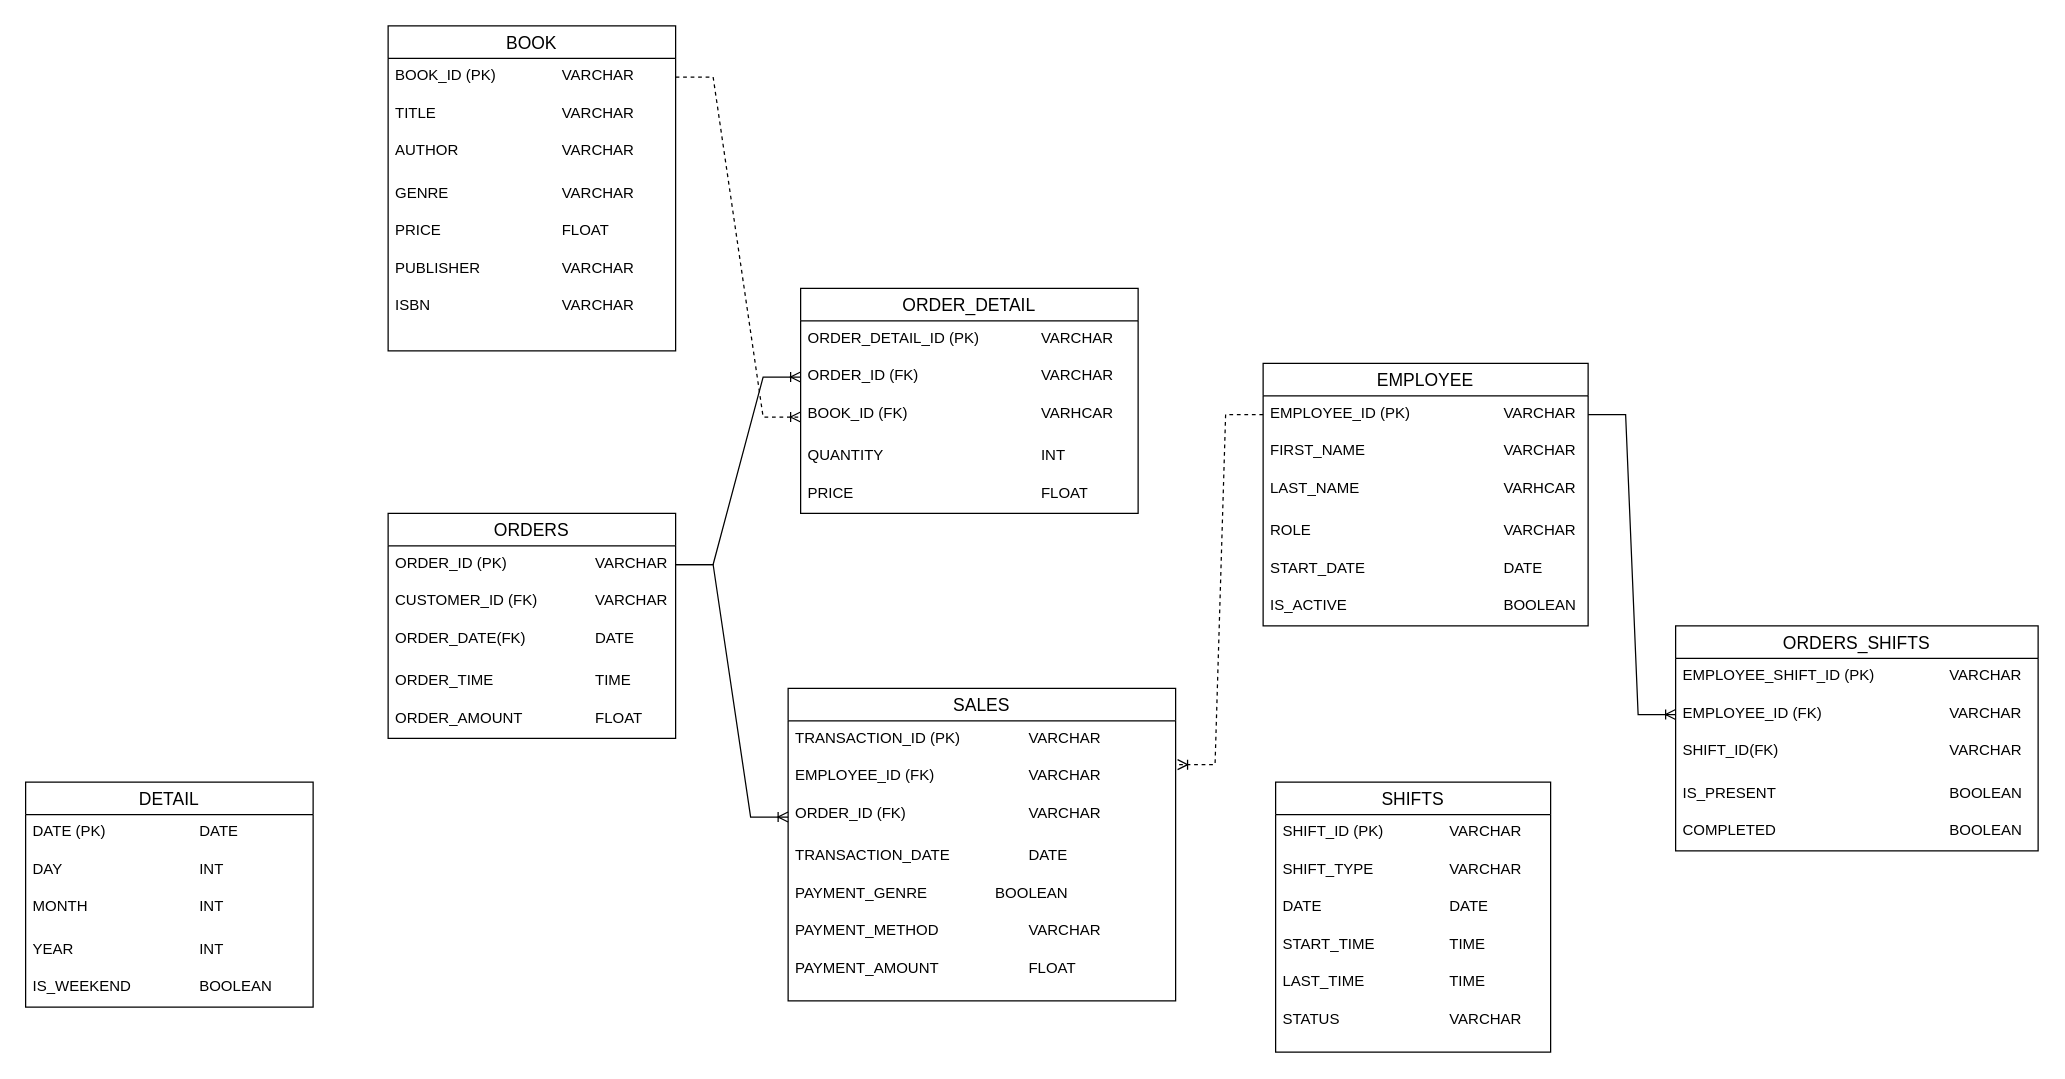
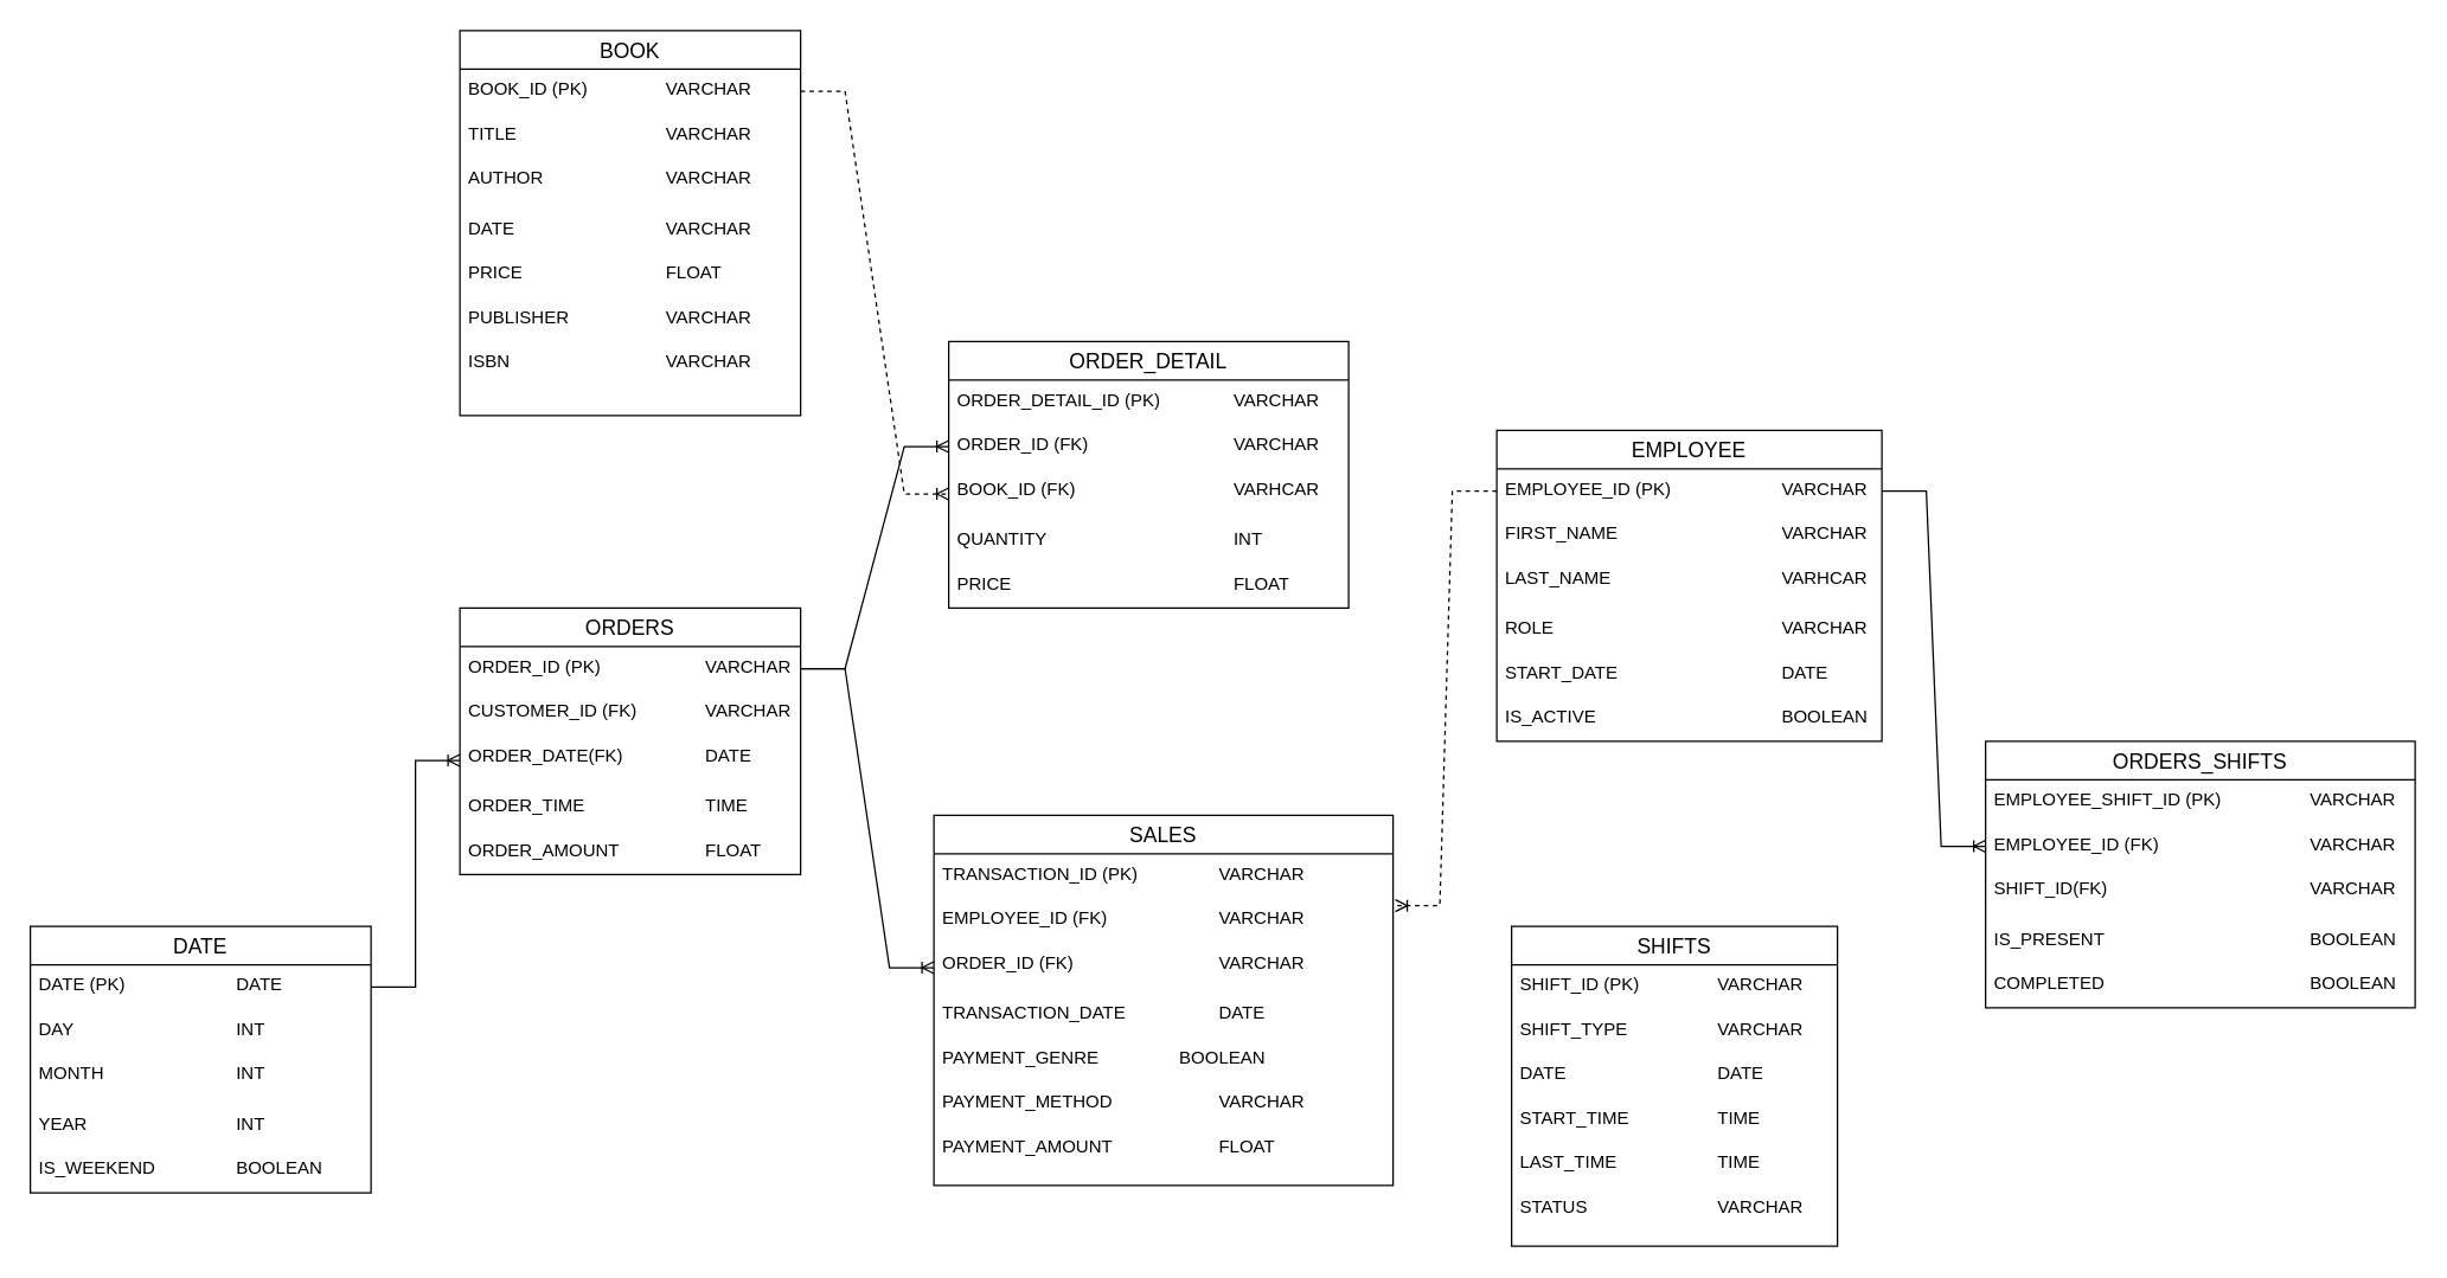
- <mxCell id="6" value="GENRE&lt;span style=&quot;white-space: pre;&quot;&gt;&#09;&lt;/span&gt;&lt;span style=&quot;white-space: pre;&quot;&gt;&#09;&lt;/span&gt;&lt;span style=&quot;white-space: pre;&quot;&gt;&#09;&lt;span style=&quot;white-space: pre;&quot;&gt;&#09;&lt;/span&gt;&lt;/span&gt;VARCHAR" style="text;strokeColor=none;fillColor=none;spacingLeft=4;spacingRight=4;overflow=hidden;rotatable=0;points=[[0,0.5],[1,0.5]];portConstraint=eastwest;fontSize=12;whiteSpace=wrap;html=1;" vertex="1" parent="2"><mxGeometry y="120" width="230" height="30" as="geometry" /></mxCell>
+ <mxCell id="6" value="DATE&lt;span style=&quot;white-space: pre;&quot;&gt;&#09;&lt;/span&gt;&lt;span style=&quot;white-space: pre;&quot;&gt;&#09;&lt;/span&gt;&lt;span style=&quot;white-space: pre;&quot;&gt;&#09;&lt;span style=&quot;white-space: pre;&quot;&gt;&#09;&lt;/span&gt;&lt;/span&gt;VARCHAR" style="text;strokeColor=none;fillColor=none;spacingLeft=4;spacingRight=4;overflow=hidden;rotatable=0;points=[[0,0.5],[1,0.5]];portConstraint=eastwest;fontSize=12;whiteSpace=wrap;html=1;" vertex="1" parent="2"><mxGeometry y="120" width="230" height="30" as="geometry" /></mxCell>
+ <mxCell id="58" value="" style="edgeStyle=entityRelationEdgeStyle;fontSize=12;html=1;endArrow=ERoneToMany;rounded=0;entryX=0;entryY=0.5;entryDx=0;entryDy=0;exitX=1;exitY=0.5;exitDx=0;exitDy=0;" edge="1" parent="1" source="31" target="13"><mxGeometry width="100" height="100" relative="1" as="geometry"><mxPoint x="210" y="670" as="sourcePoint" /><mxPoint x="310" y="570" as="targetPoint" /></mxGeometry></mxCell>
- <mxCell id="30" value="DETAIL" style="swimlane;fontStyle=0;childLayout=stackLayout;horizontal=1;startSize=26;horizontalStack=0;resizeParent=1;resizeParentMax=0;resizeLast=0;collapsible=1;marginBottom=0;align=center;fontSize=14;" vertex="1" parent="1"><mxGeometry x="20" y="625" width="230" height="180" as="geometry" /></mxCell>
+ <mxCell id="30" value="DATE" style="swimlane;fontStyle=0;childLayout=stackLayout;horizontal=1;startSize=26;horizontalStack=0;resizeParent=1;resizeParentMax=0;resizeLast=0;collapsible=1;marginBottom=0;align=center;fontSize=14;" vertex="1" parent="1"><mxGeometry x="20" y="625" width="230" height="180" as="geometry" /></mxCell>
